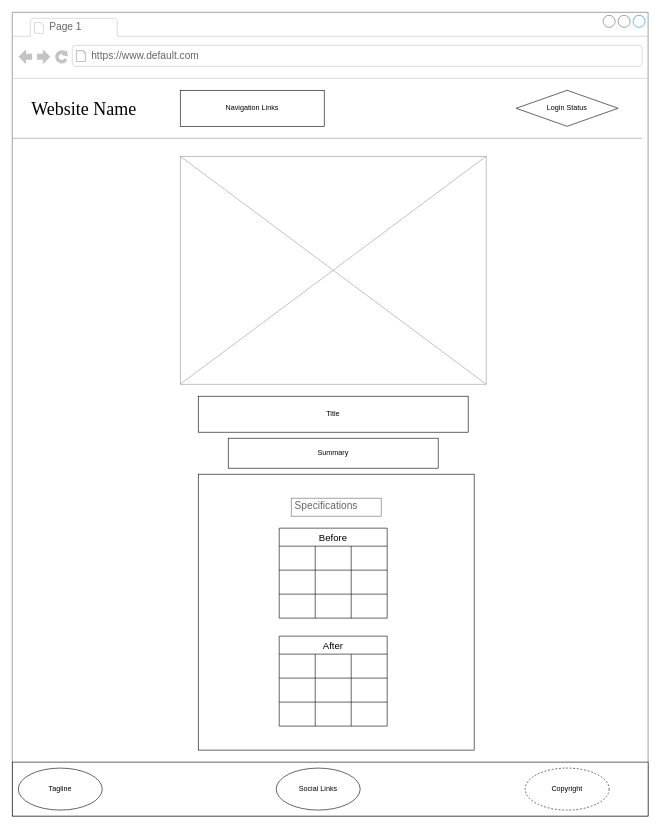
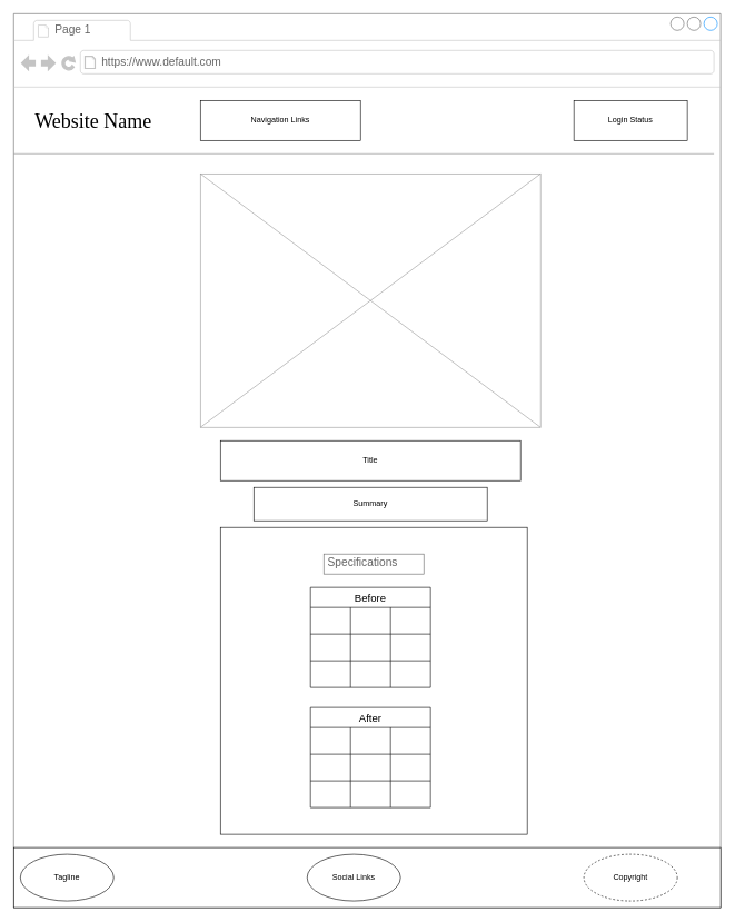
- <mxCell id="8" value="Login Status" style="rhombus;whiteSpace=wrap;html=1;" vertex="1" parent="2"><mxGeometry x="840" y="130" width="170" height="60" as="geometry" /></mxCell>
+ <mxCell id="8" value="Login Status" style="rounded=0;whiteSpace=wrap;html=1;" vertex="1" parent="2"><mxGeometry x="840" y="130" width="170" height="60" as="geometry" /></mxCell>
